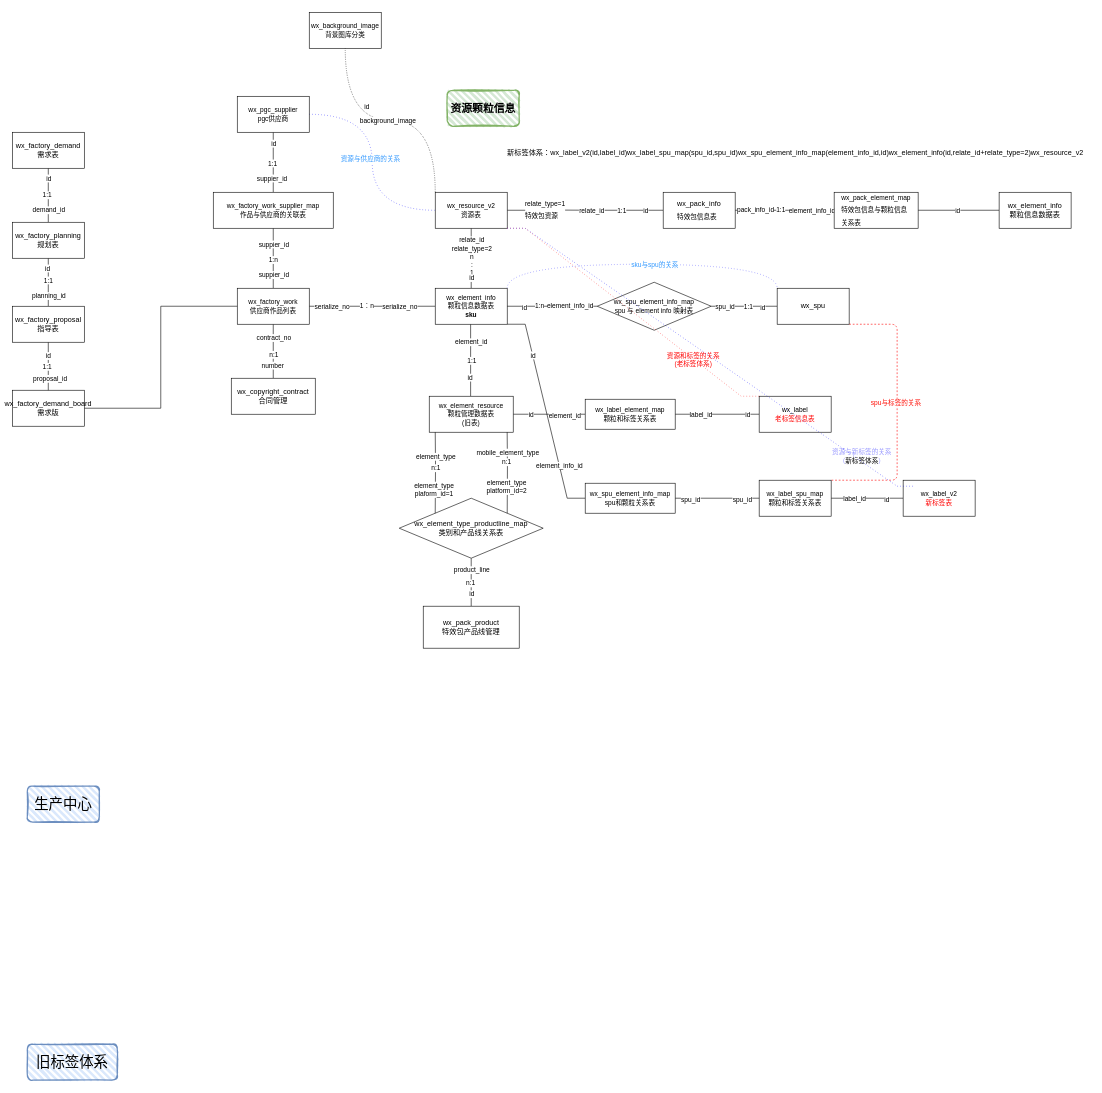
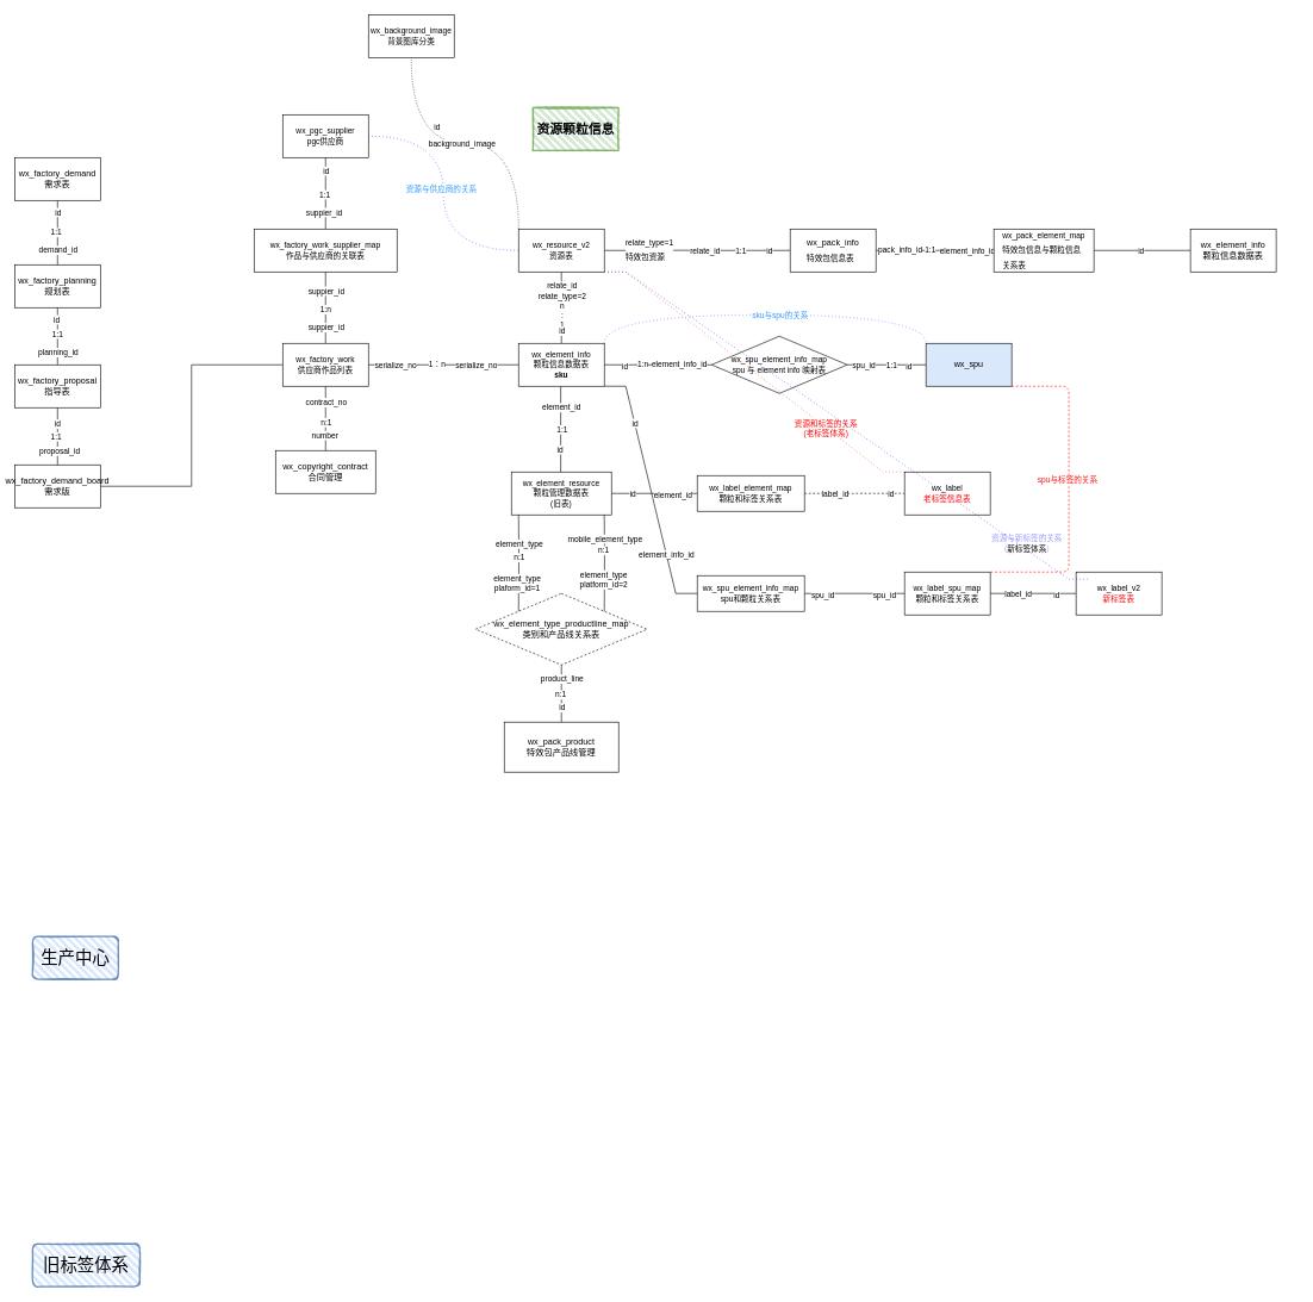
- <mxCell id="89" value="&lt;font style=&quot;font-size: 18px;&quot;&gt;&lt;b&gt;资源颗粒信息&lt;/b&gt;&lt;/font&gt;" style="rounded=1;whiteSpace=wrap;html=1;strokeWidth=2;fillWeight=4;hachureGap=8;hachureAngle=45;fillColor=#d5e8d4;sketch=1;strokeColor=#82b366;" parent="1" vertex="1"><mxGeometry x="745" width="120" height="60" as="geometry" y="150" /></mxCell>
+ <mxCell id="89" value="&lt;font style=&quot;font-size: 18px;&quot;&gt;&lt;b&gt;资源颗粒信息&lt;/b&gt;&lt;/font&gt;" style="whiteSpace=wrap;html=1;strokeWidth=2;fillWeight=4;hachureGap=8;hachureAngle=45;fillColor=#d5e8d4;sketch=1;strokeColor=#82b366;rounded=0;" parent="1" vertex="1"><mxGeometry x="745" width="120" height="60" as="geometry" y="150" /></mxCell>
- <mxCell id="110" value="新标签体系：wx_label_v2(id,label_id)wx_label_spu_map(spu_id,spu_id)wx_spu_element_info_map(element_info_id,id)wx_element_info(id,relate_id+relate_type=2)wx_resource_v2" style="text;html=1;align=center;verticalAlign=middle;resizable=0;points=[];autosize=1;strokeColor=none;fillColor=none;" parent="1" vertex="1"><mxGeometry x="835" y="240" width="980" height="30" as="geometry" /></mxCell>
- <mxCell id="80" value="wx_spu" style="rounded=0;whiteSpace=wrap;html=1;" parent="1" vertex="1"><mxGeometry x="1295" y="480" width="120" height="60" as="geometry" /></mxCell>
+ <mxCell id="80" value="wx_spu" style="rounded=0;whiteSpace=wrap;html=1;fillColor=#dae8fc;" parent="1" vertex="1"><mxGeometry x="1295" y="480" width="120" height="60" as="geometry" /></mxCell>
- <mxCell id="53" value="" style="edgeStyle=orthogonalEdgeStyle;rounded=0;orthogonalLoop=1;jettySize=auto;html=1;endArrow=none;endFill=0;" parent="1" source="55" target="56" edge="1"><mxGeometry relative="1" as="geometry" /></mxCell>
+ <mxCell id="53" value="" style="edgeStyle=orthogonalEdgeStyle;rounded=0;orthogonalLoop=1;jettySize=auto;html=1;endArrow=none;endFill=0;dashed=1;" parent="1" source="55" target="56" edge="1"><mxGeometry relative="1" as="geometry" /></mxCell>
- <mxCell id="69" value="wx_element_type_productline_map&lt;br&gt;类别和产品线关系表" style="rhombus;whiteSpace=wrap;html=1;rounded=0;" parent="1" vertex="1"><mxGeometry x="665" y="830" width="240" height="100" as="geometry" /></mxCell>
+ <mxCell id="69" value="wx_element_type_productline_map&lt;br&gt;类别和产品线关系表" style="rhombus;whiteSpace=wrap;html=1;rounded=0;dashed=1;" parent="1" vertex="1"><mxGeometry x="665" y="830" width="240" height="100" as="geometry" /></mxCell>
